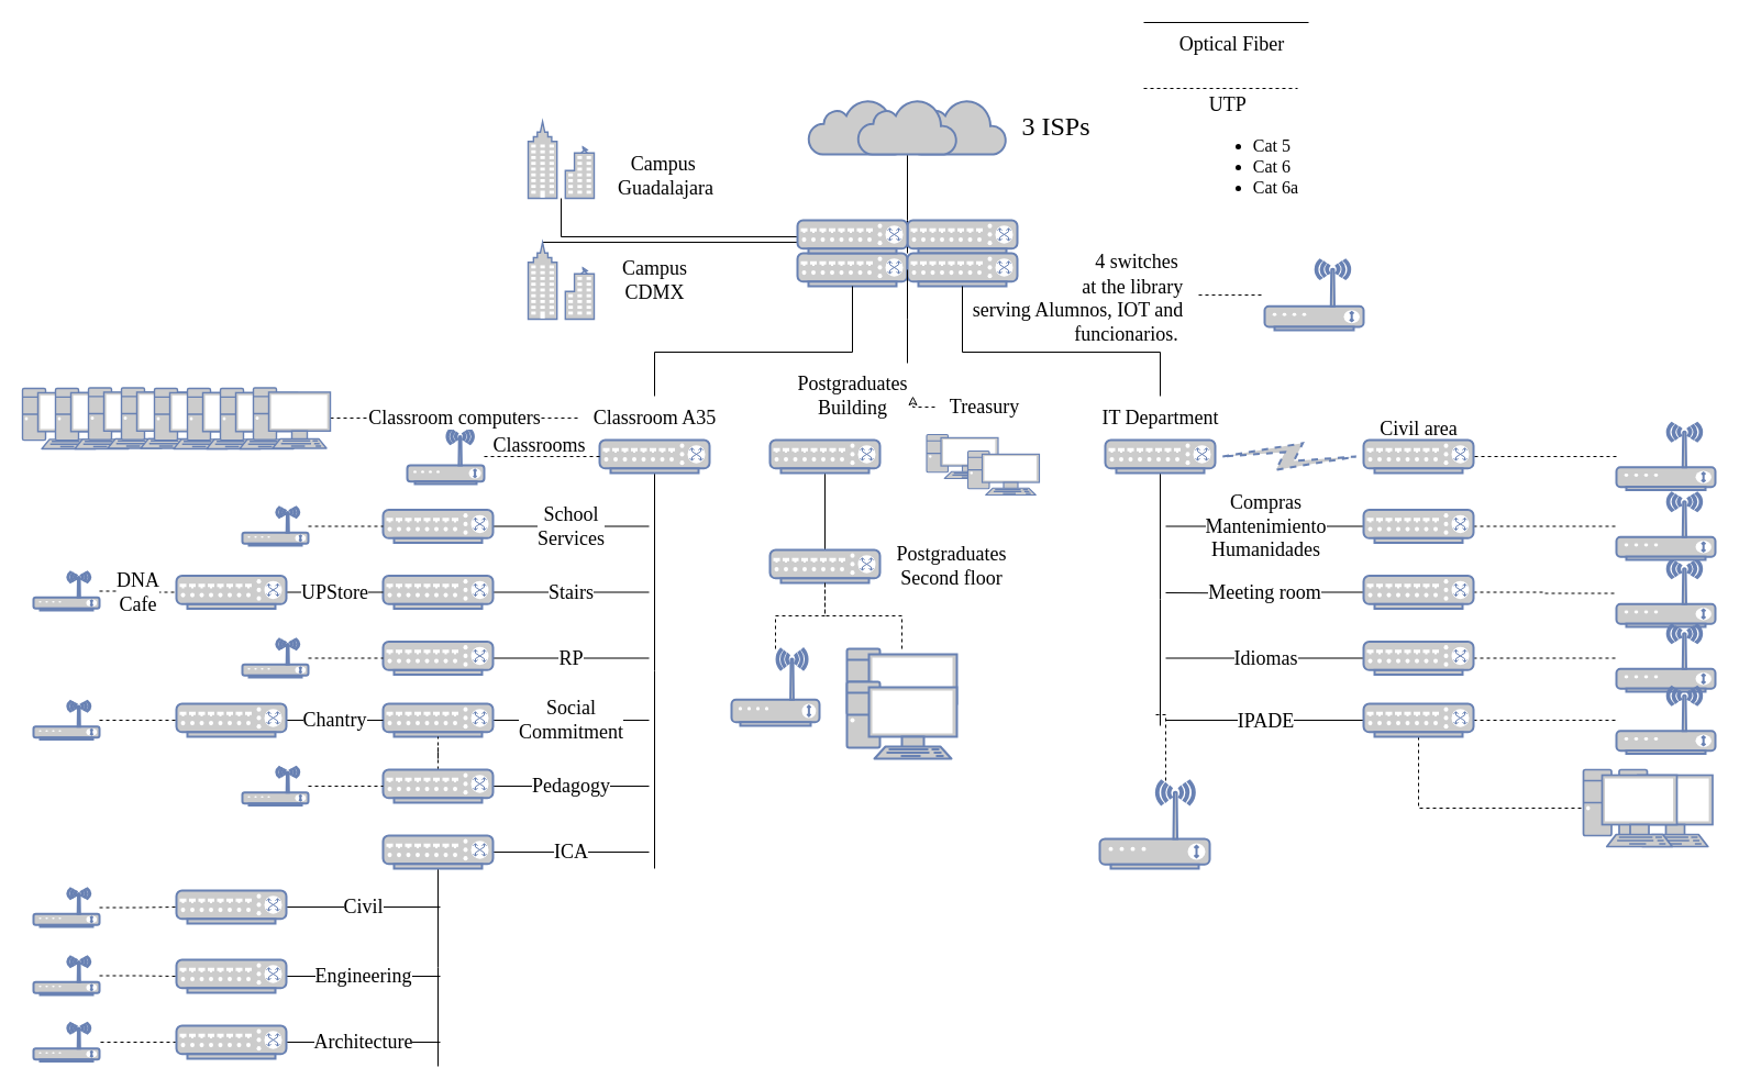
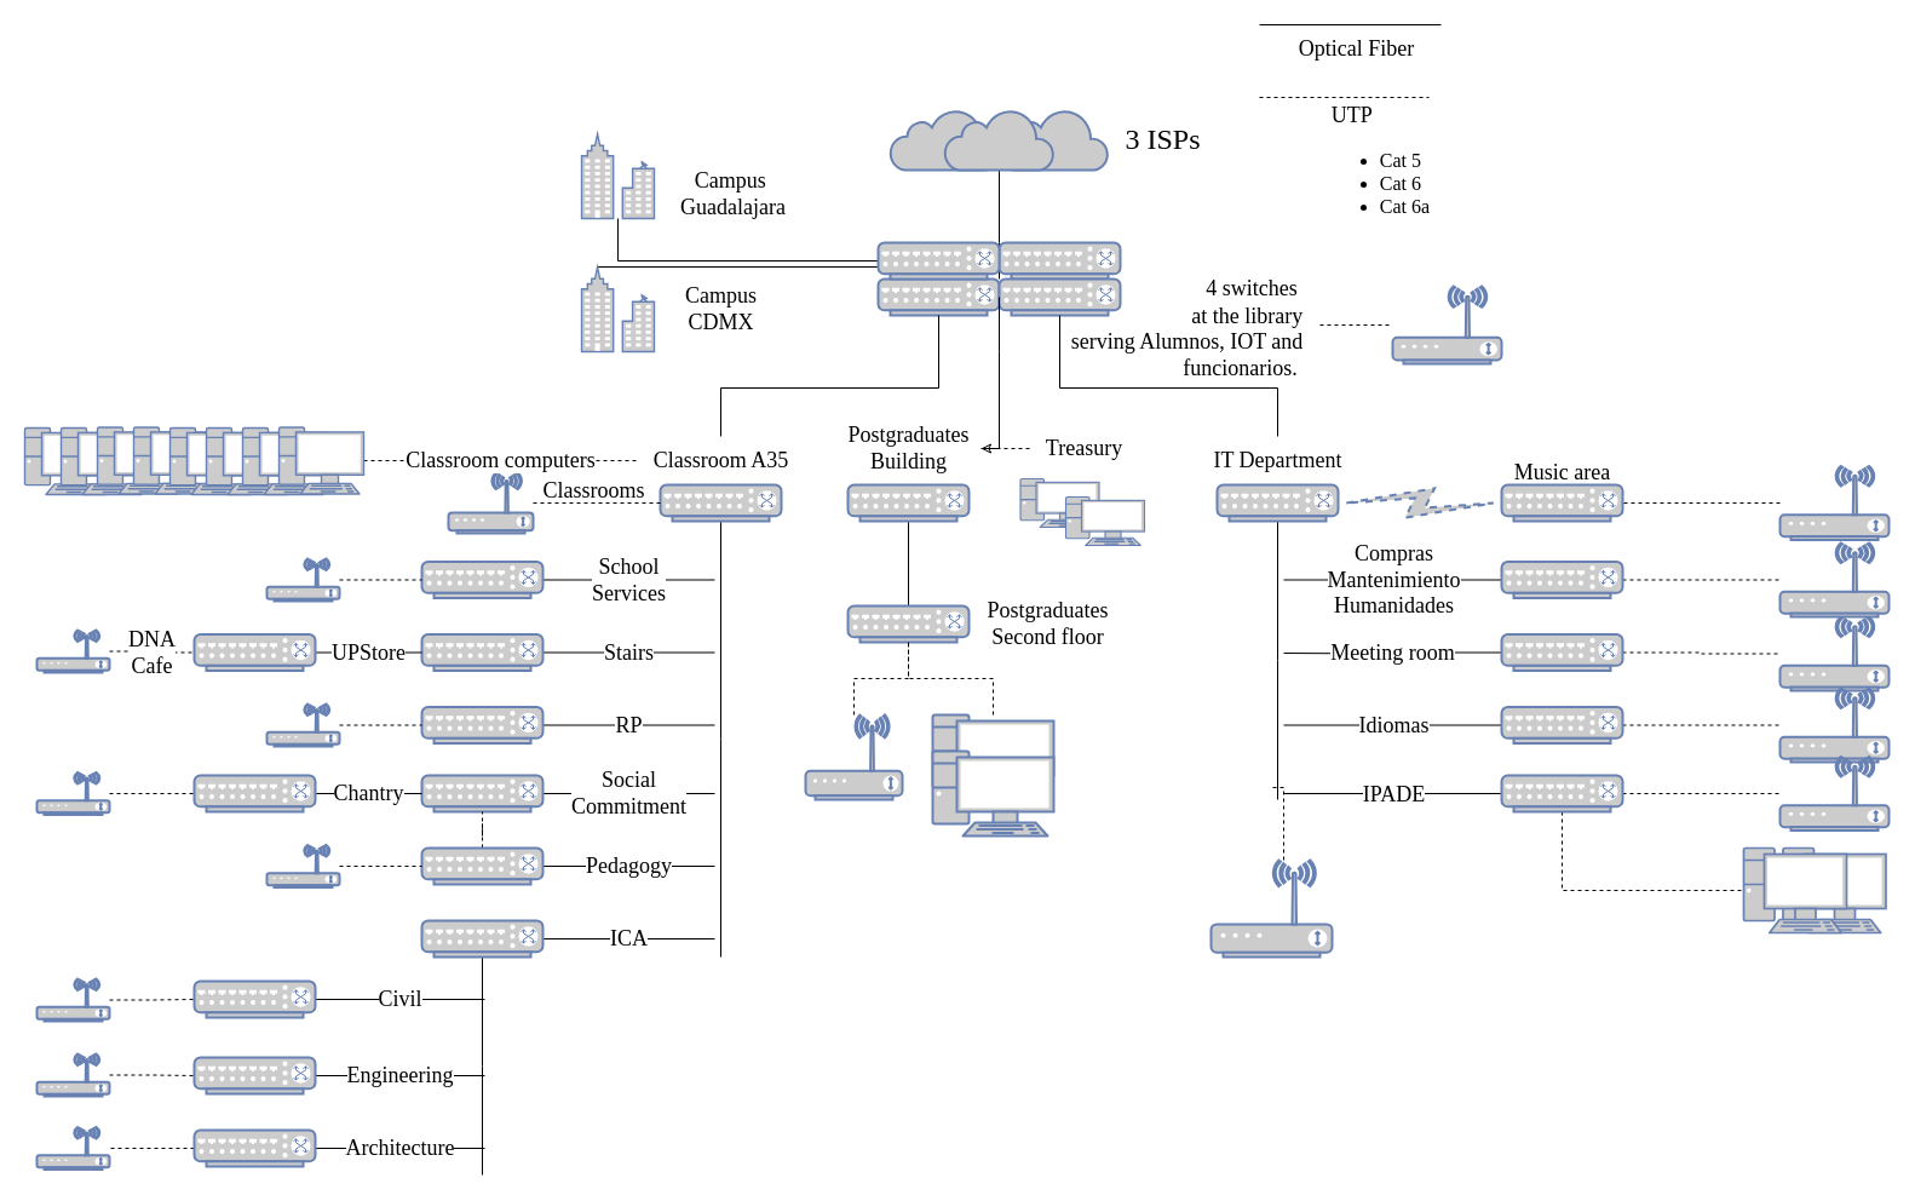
- <mxCell id="30" value="Postgraduates&lt;br&gt;Building" style="text;html=1;align=center;verticalAlign=middle;resizable=0;points=[];autosize=1;strokeColor=none;fillColor=none;fontSize=18;fontFamily=Times New Roman;" parent="1" vertex="1"><mxGeometry x="715" y="330" width="120" height="60" as="geometry" /></mxCell>
+ <mxCell id="30" value="Postgraduates&lt;br&gt;Building" style="text;html=1;align=center;verticalAlign=middle;resizable=0;points=[];autosize=1;strokeColor=none;fillColor=none;fontSize=18;fontFamily=Times New Roman;" parent="1" vertex="1"><mxGeometry x="690" y="340" width="120" height="60" as="geometry" /></mxCell>
- <mxCell id="57" value="Civil area" style="text;html=1;align=center;verticalAlign=middle;resizable=0;points=[];autosize=1;strokeColor=none;fillColor=none;fontSize=18;fontFamily=Times New Roman;" parent="1" vertex="1"><mxGeometry x="1240" y="370" width="100" height="40" as="geometry" /></mxCell>
+ <mxCell id="57" value="Music area" style="text;html=1;align=center;verticalAlign=middle;resizable=0;points=[];autosize=1;strokeColor=none;fillColor=none;fontSize=18;fontFamily=Times New Roman;" parent="1" vertex="1"><mxGeometry x="1240" y="370" width="100" height="40" as="geometry" /></mxCell>
